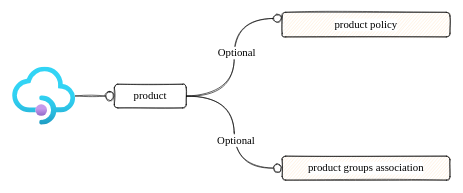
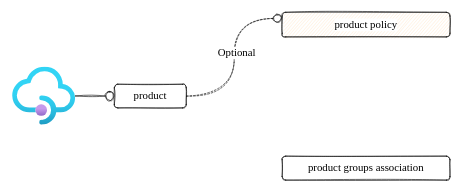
- <mxCell id="4" value="" style="edgeStyle=orthogonalEdgeStyle;rounded=0;sketch=1;orthogonalLoop=1;jettySize=auto;html=1;fontFamily=Architects Daughter;fontSource=https%3A%2F%2Ffonts.googleapis.com%2Fcss%3Ffamily%3DArchitects%2BDaughter;fontSize=18;endArrow=circle;endFill=0;curved=1;entryX=0;entryY=0.25;entryDx=0;entryDy=0;" edge="1" parent="1" source="8" target="9"><mxGeometry relative="1" as="geometry" /></mxCell>
+ <mxCell id="4" value="" style="edgeStyle=orthogonalEdgeStyle;rounded=0;sketch=1;orthogonalLoop=1;jettySize=auto;html=1;fontFamily=Architects Daughter;fontSource=https%3A%2F%2Ffonts.googleapis.com%2Fcss%3Ffamily%3DArchitects%2BDaughter;fontSize=18;endArrow=circle;endFill=0;curved=1;entryX=0;entryY=0.25;entryDx=0;entryDy=0;dashed=1;" edge="1" parent="1" source="8" target="9"><mxGeometry relative="1" as="geometry" /></mxCell>
- <mxCell id="6" value="" style="edgeStyle=orthogonalEdgeStyle;curved=1;rounded=0;sketch=1;orthogonalLoop=1;jettySize=auto;html=1;fontFamily=Architects Daughter;fontSource=https%3A%2F%2Ffonts.googleapis.com%2Fcss%3Ffamily%3DArchitects%2BDaughter;fontSize=18;endArrow=circle;endFill=0;entryX=0;entryY=0.5;entryDx=0;entryDy=0;" edge="1" parent="1" source="8" target="10"><mxGeometry relative="1" as="geometry" /></mxCell>
- <mxCell id="7" value="Optional" style="edgeLabel;html=1;align=center;verticalAlign=middle;resizable=0;points=[];fontSize=18;fontFamily=Architects Daughter;" vertex="1" connectable="0" parent="6"><mxGeometry x="0.102" y="2" relative="1" as="geometry"><mxPoint as="offset" /></mxGeometry></mxCell>
- <mxCell id="10" value="product groups association" style="whiteSpace=wrap;html=1;fontSize=18;fontFamily=Architects Daughter;labelBackgroundColor=default;rounded=1;sketch=1;fontSource=https%3A%2F%2Ffonts.googleapis.com%2Fcss%3Ffamily%3DArchitects%2BDaughter;fillColor=#ffe6cc;" vertex="1" parent="1"><mxGeometry x="470" y="260" width="280" height="40" as="geometry" /></mxCell>
+ <mxCell id="10" value="product groups association" style="whiteSpace=wrap;html=1;fontSize=18;fontFamily=Architects Daughter;labelBackgroundColor=default;rounded=1;sketch=1;fontSource=https%3A%2F%2Ffonts.googleapis.com%2Fcss%3Ffamily%3DArchitects%2BDaughter;" vertex="1" parent="1"><mxGeometry x="470" y="260" width="280" height="40" as="geometry" /></mxCell>
